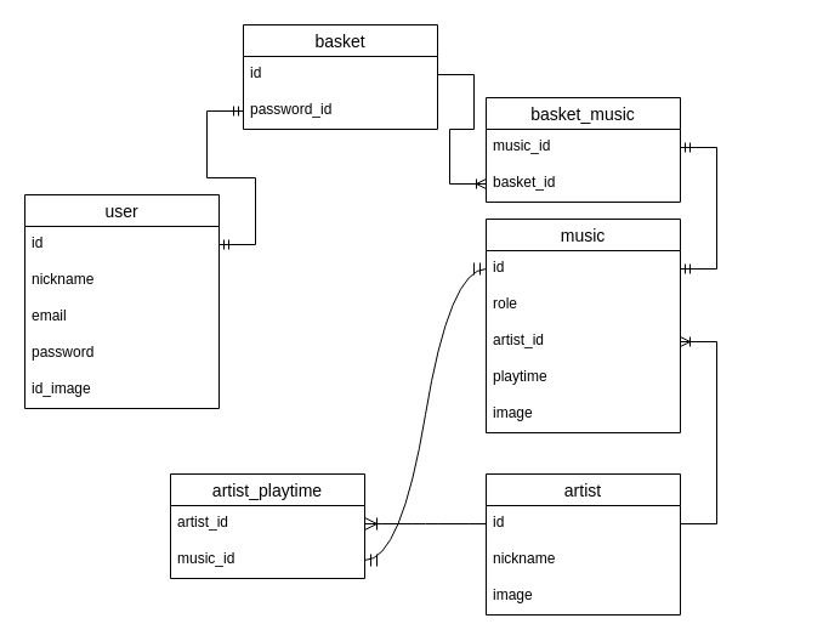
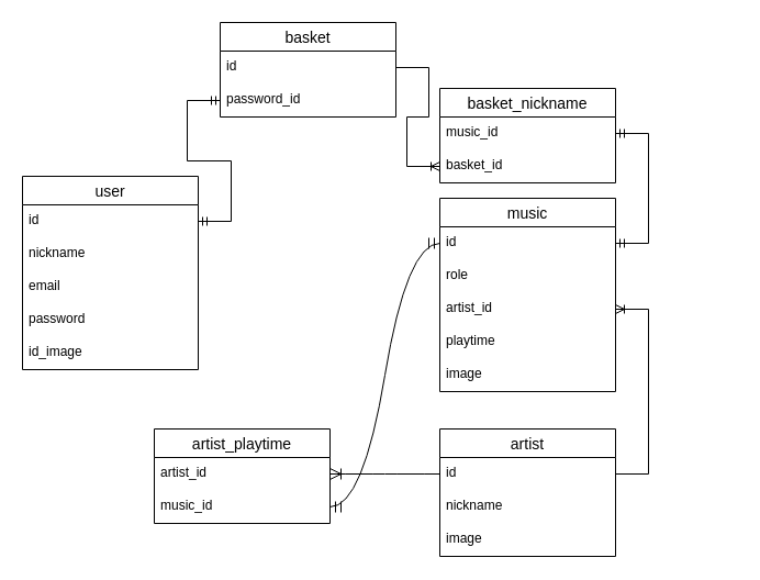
- <mxCell id="11" value="basket_music" style="swimlane;fontStyle=0;childLayout=stackLayout;horizontal=1;startSize=26;horizontalStack=0;resizeParent=1;resizeParentMax=0;resizeLast=0;collapsible=1;marginBottom=0;align=center;fontSize=14;" parent="1" vertex="1"><mxGeometry x="400" y="80" width="160" height="86" as="geometry" /></mxCell>
+ <mxCell id="11" value="basket_nickname" style="swimlane;fontStyle=0;childLayout=stackLayout;horizontal=1;startSize=26;horizontalStack=0;resizeParent=1;resizeParentMax=0;resizeLast=0;collapsible=1;marginBottom=0;align=center;fontSize=14;" parent="1" vertex="1"><mxGeometry x="400" y="80" width="160" height="86" as="geometry" /></mxCell>
